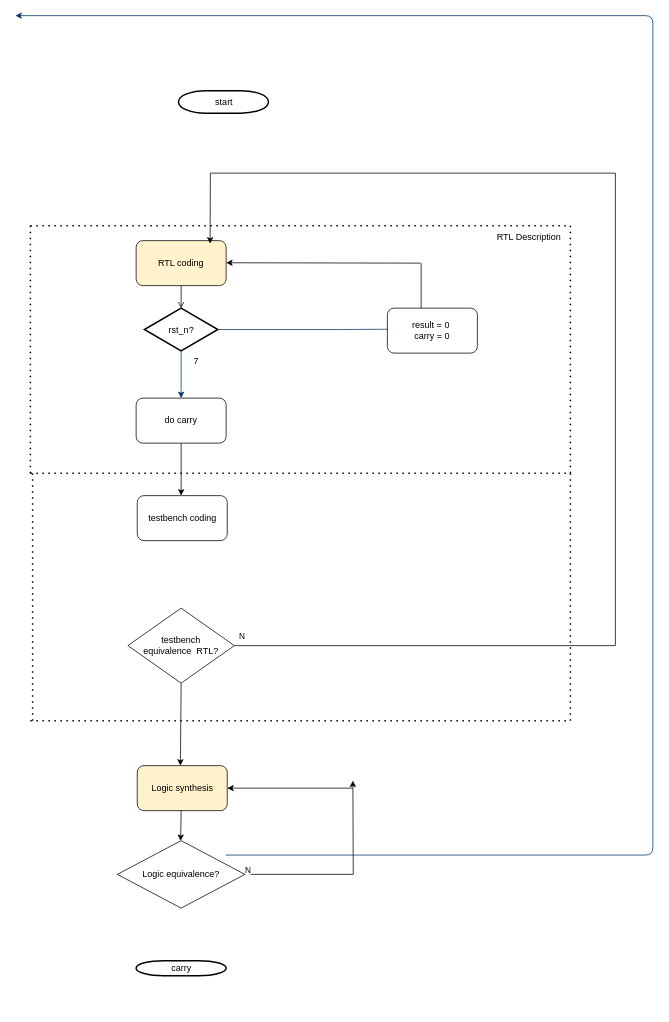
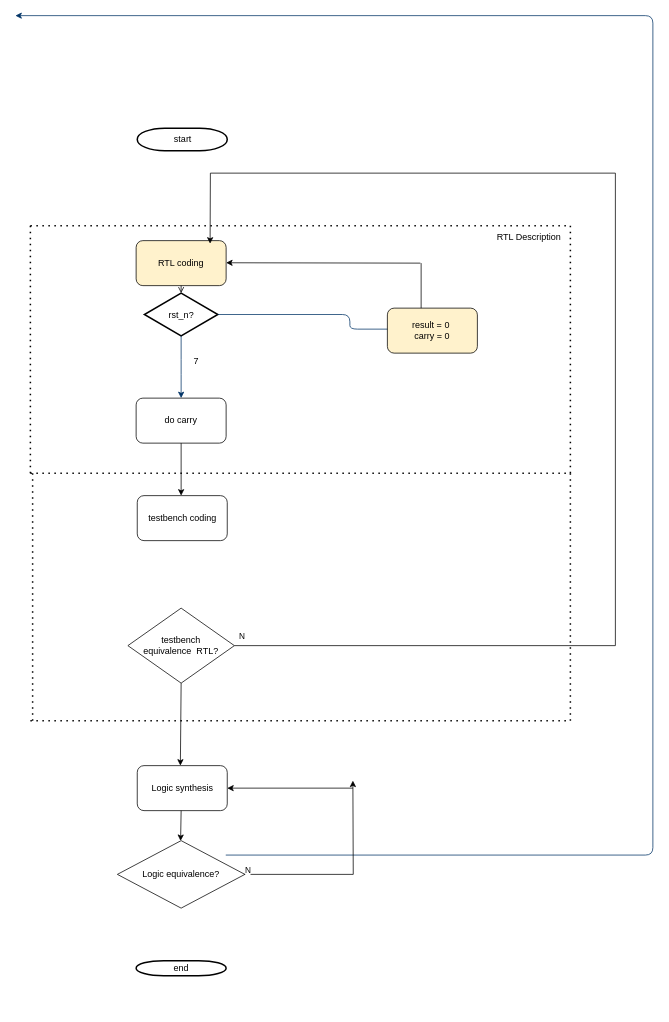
- <mxCell id="2" value="start" style="shape=mxgraph.flowchart.terminator;strokeWidth=2;gradientColor=none;gradientDirection=north;fontStyle=0;html=1;" parent="1" vertex="1"><mxGeometry x="237.5" y="120" width="120" height="30" as="geometry" /></mxCell>
+ <mxCell id="2" value="start" style="shape=mxgraph.flowchart.terminator;strokeWidth=2;gradientColor=none;gradientDirection=north;fontStyle=0;html=1;" parent="1" vertex="1"><mxGeometry x="182.5" y="170" width="120" height="30" as="geometry" /></mxCell>
- <mxCell id="3" value="rst_n?" style="shape=mxgraph.flowchart.decision;strokeWidth=2;gradientColor=none;gradientDirection=north;fontStyle=0;html=1;" parent="1" vertex="1"><mxGeometry x="192" y="410" width="98" height="57" as="geometry" /></mxCell>
+ <mxCell id="3" value="rst_n?" style="shape=mxgraph.flowchart.decision;strokeWidth=2;gradientColor=none;gradientDirection=north;fontStyle=0;html=1;" parent="1" vertex="1"><mxGeometry x="192" y="390" width="98" height="57" as="geometry" /></mxCell>
- <mxCell id="9" value="result = 0&amp;nbsp;&lt;div&gt;carry = 0&lt;/div&gt;" style="rounded=1;whiteSpace=wrap;html=1;" vertex="1" parent="1"><mxGeometry x="516" y="410" width="120" height="60" as="geometry" /></mxCell>
+ <mxCell id="9" value="result = 0&amp;nbsp;&lt;div&gt;carry = 0&lt;/div&gt;" style="rounded=1;whiteSpace=wrap;html=1;fillColor=#fff2cc;" vertex="1" parent="1"><mxGeometry x="516" y="410" width="120" height="60" as="geometry" /></mxCell>
- <mxCell id="31" value="Logic synthesis" style="rounded=1;whiteSpace=wrap;html=1;fillColor=#fff2cc;" vertex="1" parent="1"><mxGeometry x="182.5" y="1020" width="120" height="60" as="geometry" /></mxCell>
+ <mxCell id="31" value="Logic synthesis" style="rounded=1;whiteSpace=wrap;html=1;" vertex="1" parent="1"><mxGeometry x="182.5" y="1020" width="120" height="60" as="geometry" /></mxCell>
- <mxCell id="7" value="carry" style="shape=mxgraph.flowchart.terminator;strokeWidth=2;gradientColor=none;gradientDirection=north;fontStyle=0;html=1;" parent="1" vertex="1"><mxGeometry x="181" y="1280" width="120" height="20" as="geometry" /></mxCell>
+ <mxCell id="7" value="end" style="shape=mxgraph.flowchart.terminator;strokeWidth=2;gradientColor=none;gradientDirection=north;fontStyle=0;html=1;" parent="1" vertex="1"><mxGeometry x="181" y="1280" width="120" height="20" as="geometry" /></mxCell>
